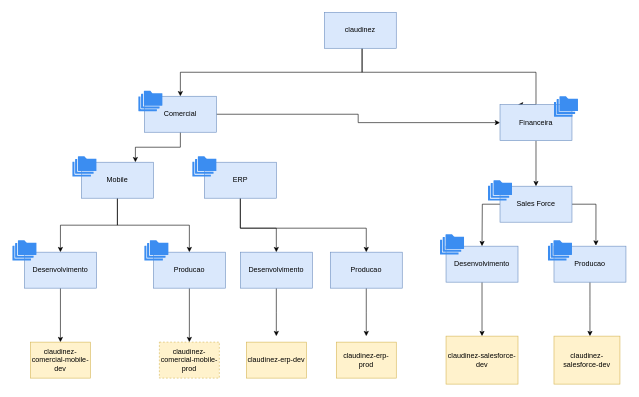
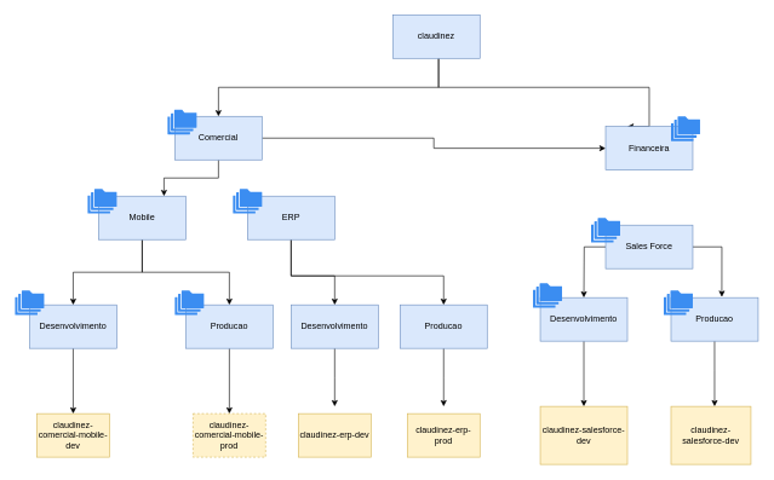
- <mxCell id="8" style="edgeStyle=orthogonalEdgeStyle;rounded=0;orthogonalLoop=1;jettySize=auto;html=1;entryX=0.5;entryY=0;entryDx=0;entryDy=0;" parent="1" source="9" target="36" edge="1"><mxGeometry relative="1" as="geometry" /></mxCell>
